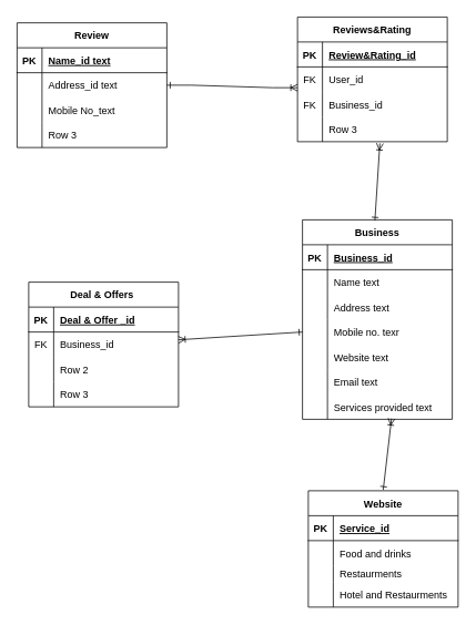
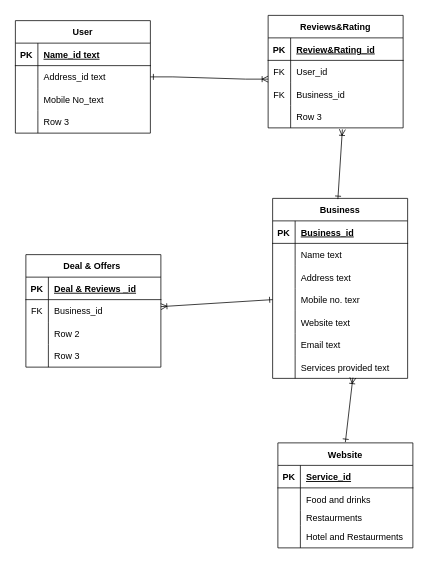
- <mxCell id="2" value="Review" style="shape=table;startSize=30;container=1;collapsible=1;childLayout=tableLayout;fixedRows=1;rowLines=0;fontStyle=1;align=center;resizeLast=1;" vertex="1" parent="1"><mxGeometry x="20" y="27" width="180" height="150" as="geometry" /></mxCell>
+ <mxCell id="2" value="User" style="shape=table;startSize=30;container=1;collapsible=1;childLayout=tableLayout;fixedRows=1;rowLines=0;fontStyle=1;align=center;resizeLast=1;" vertex="1" parent="1"><mxGeometry x="20" y="27" width="180" height="150" as="geometry" /></mxCell>
- <mxCell id="53" value="Deal &amp; Offer _id" style="shape=partialRectangle;connectable=0;fillColor=none;top=0;left=0;bottom=0;right=0;align=left;spacingLeft=6;fontStyle=5;overflow=hidden;" vertex="1" parent="51"><mxGeometry x="30" width="150" height="30" as="geometry"><mxRectangle width="150" height="30" as="alternateBounds" /></mxGeometry></mxCell>
+ <mxCell id="53" value="Deal &amp; Reviews _id" style="shape=partialRectangle;connectable=0;fillColor=none;top=0;left=0;bottom=0;right=0;align=left;spacingLeft=6;fontStyle=5;overflow=hidden;" vertex="1" parent="51"><mxGeometry x="30" width="150" height="30" as="geometry"><mxRectangle width="150" height="30" as="alternateBounds" /></mxGeometry></mxCell>
